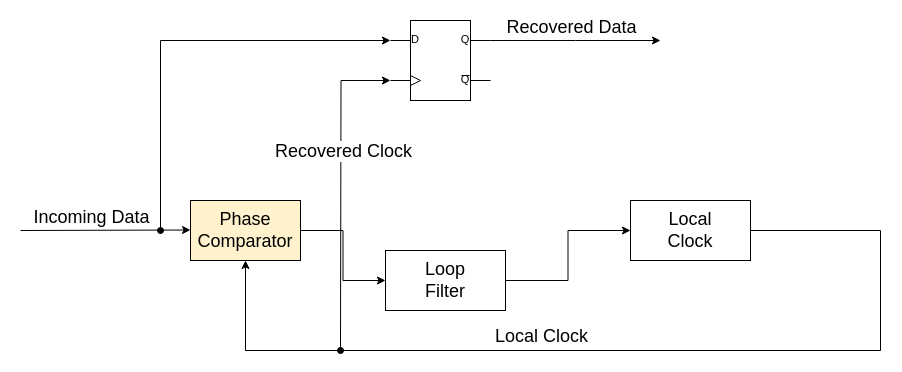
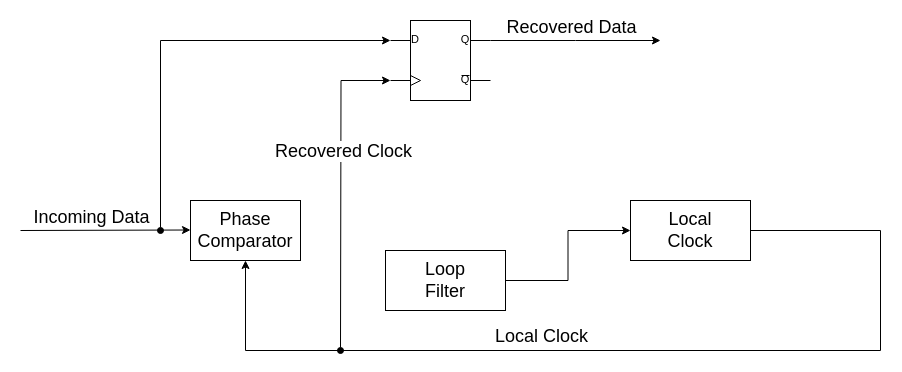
- <mxCell id="10" value="&lt;font style=&quot;font-size: 18px&quot;&gt;Phase&lt;br&gt;Comparator&lt;/font&gt;" style="rounded=0;whiteSpace=wrap;html=1;fillColor=#fff2cc;align=center;" vertex="1" parent="1"><mxGeometry x="190" y="200" width="110" height="60" as="geometry" /></mxCell>
+ <mxCell id="10" value="&lt;font style=&quot;font-size: 18px&quot;&gt;Phase&lt;br&gt;Comparator&lt;/font&gt;" style="rounded=0;whiteSpace=wrap;html=1;fillColor=#FFFFFF;align=center;" vertex="1" parent="1"><mxGeometry x="190" y="200" width="110" height="60" as="geometry" /></mxCell>
- <mxCell id="9" style="edgeStyle=orthogonalEdgeStyle;rounded=0;orthogonalLoop=1;jettySize=auto;html=1;entryX=0;entryY=0.5;entryDx=0;entryDy=0;" edge="1" parent="1" source="10" target="3"><mxGeometry relative="1" as="geometry" /></mxCell>
